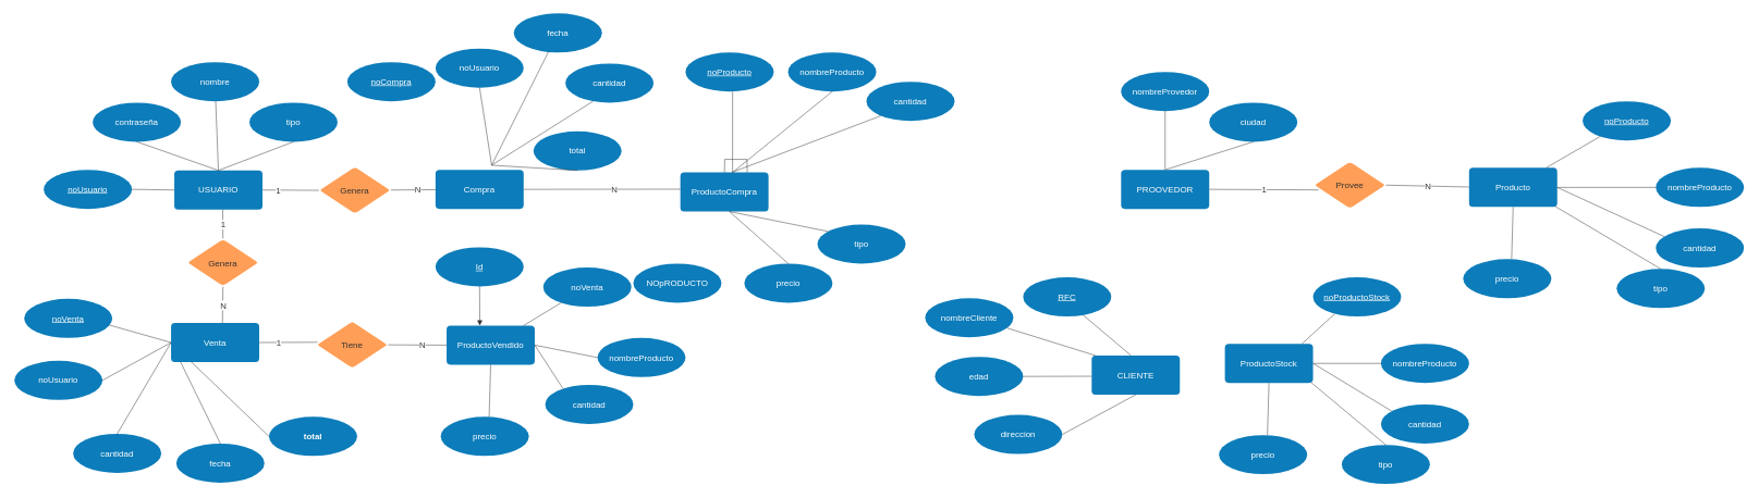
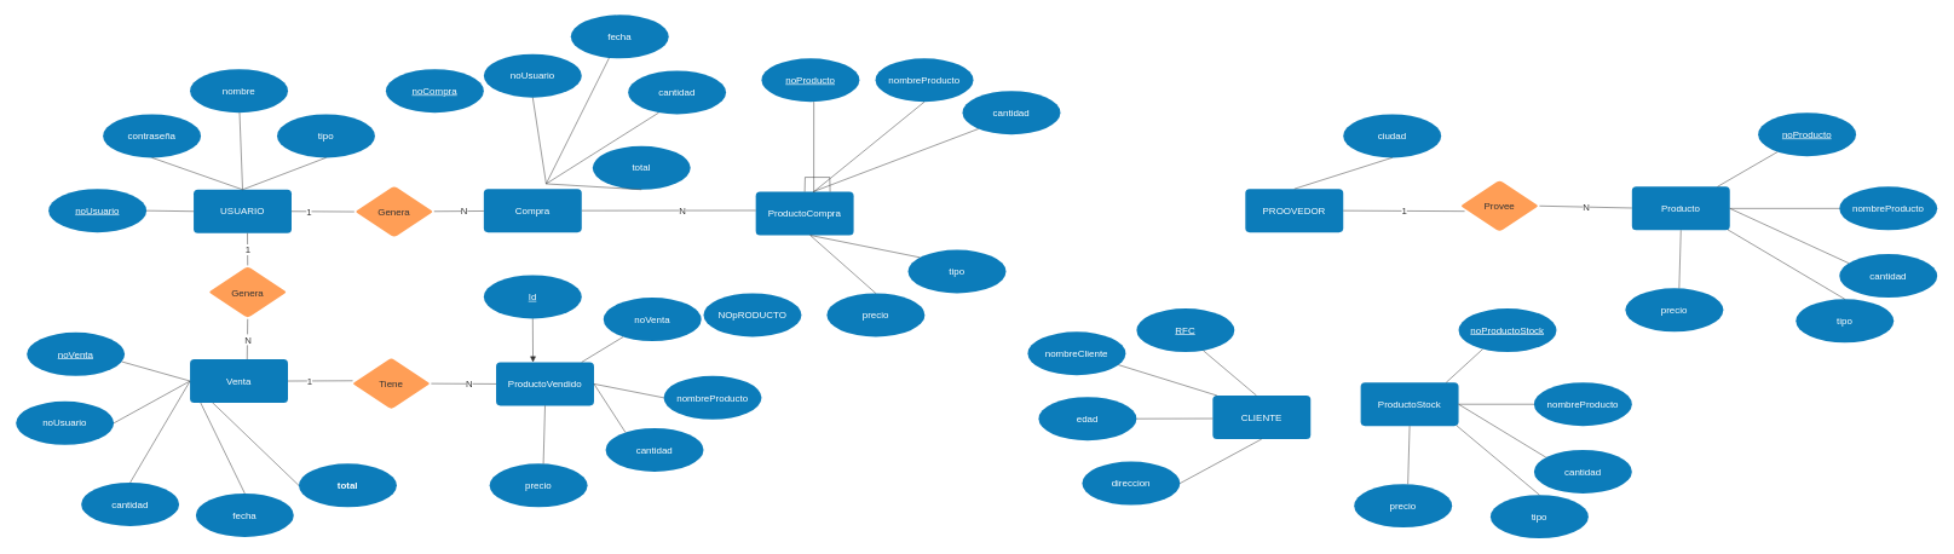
- <mxCell id="9" value="nombreProvedor" style="html=1;overflow=block;blockSpacing=1;whiteSpace=wrap;ellipse;fontSize=13.3;fontColor=#ffffff;spacing=3.8;strokeOpacity=0;fillOpacity=100;rounded=1;absoluteArcSize=1;arcSize=12;fillColor=#0c7cba;strokeWidth=1.5;" vertex="1" parent="1"><mxGeometry x="1715" y="110" width="135" height="60" as="geometry" /></mxCell>
- <mxCell id="11" value="" style="html=1;jettySize=18;whiteSpace=wrap;fontSize=13;strokeColor=#333333;strokeOpacity=100;strokeWidth=0.8;rounded=0;startArrow=none;endArrow=none;exitX=0.5;exitY=1;exitPerimeter=0;entryX=0.5;entryY=0;entryPerimeter=0;" edge="1" parent="1" source="9" target="10"><mxGeometry width="100" height="100" relative="1" as="geometry"><Array as="points" /></mxGeometry></mxCell>
